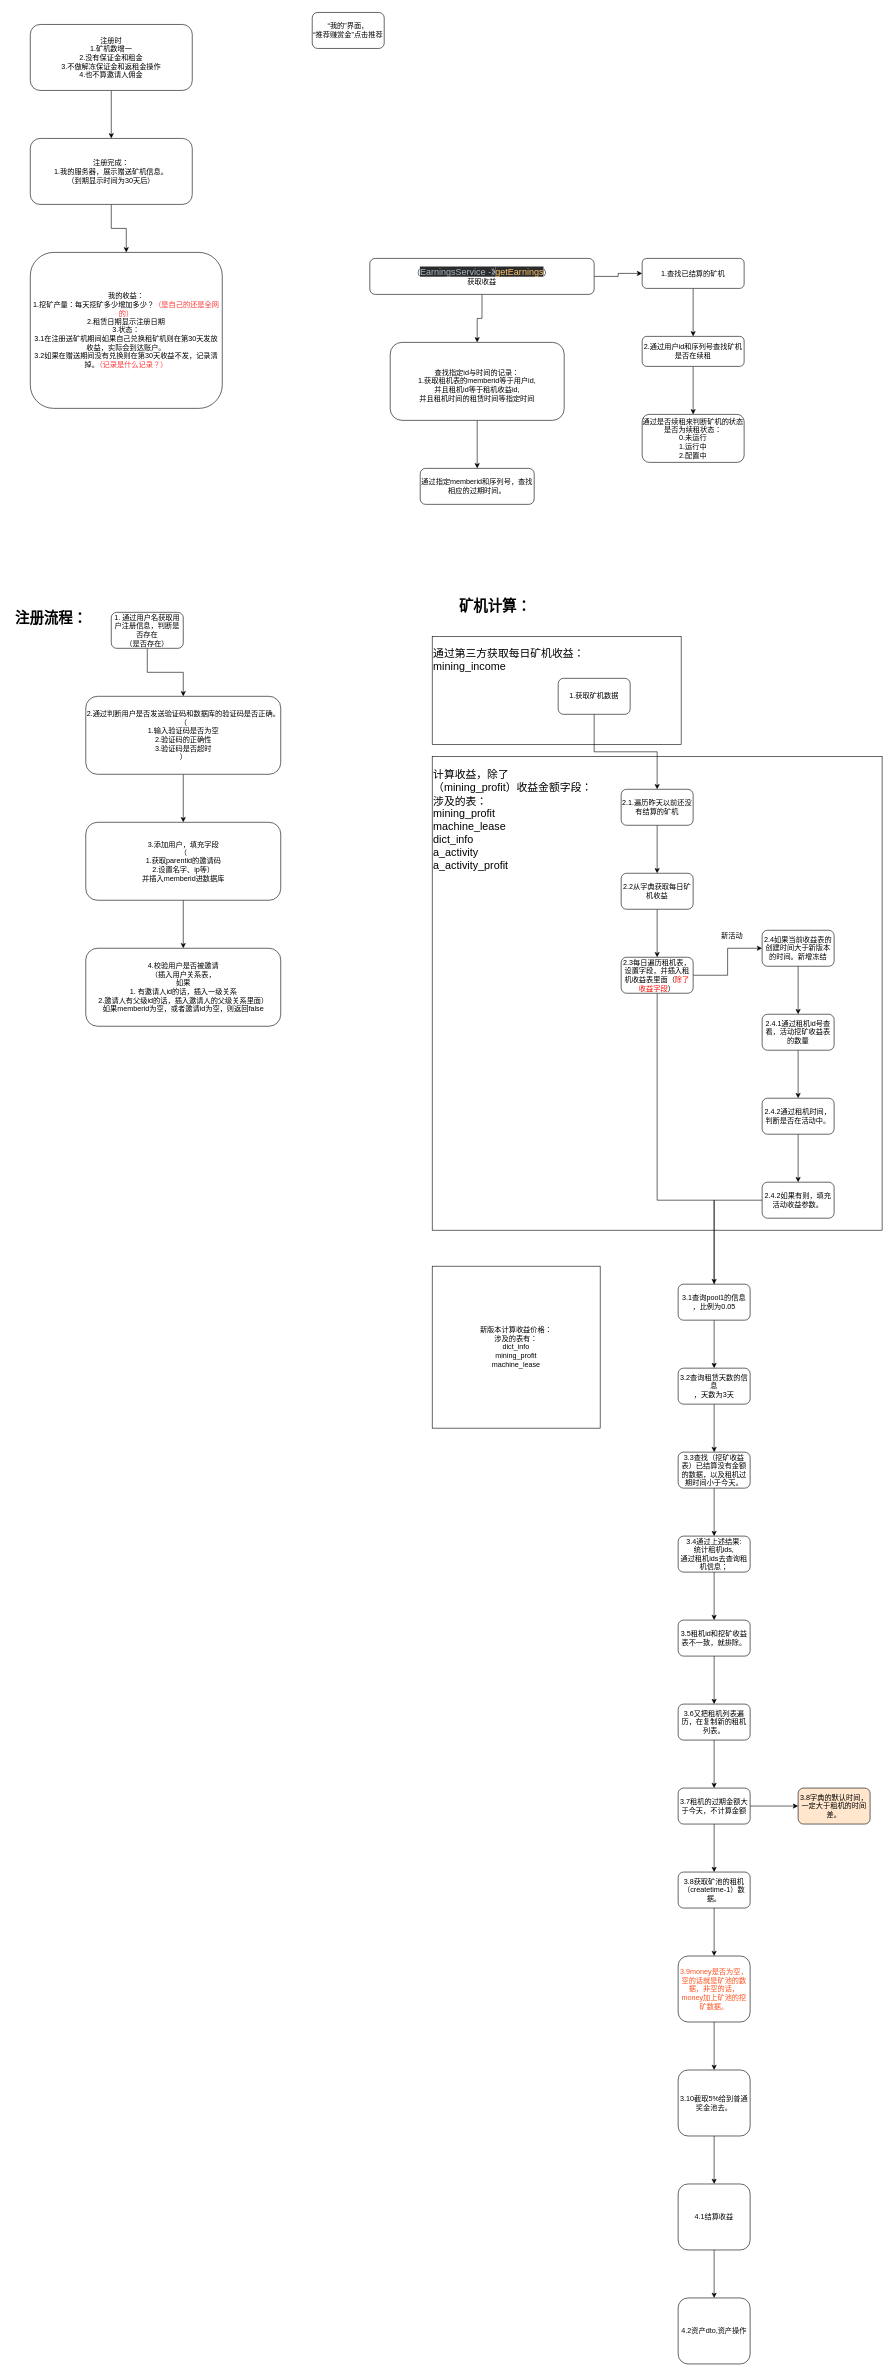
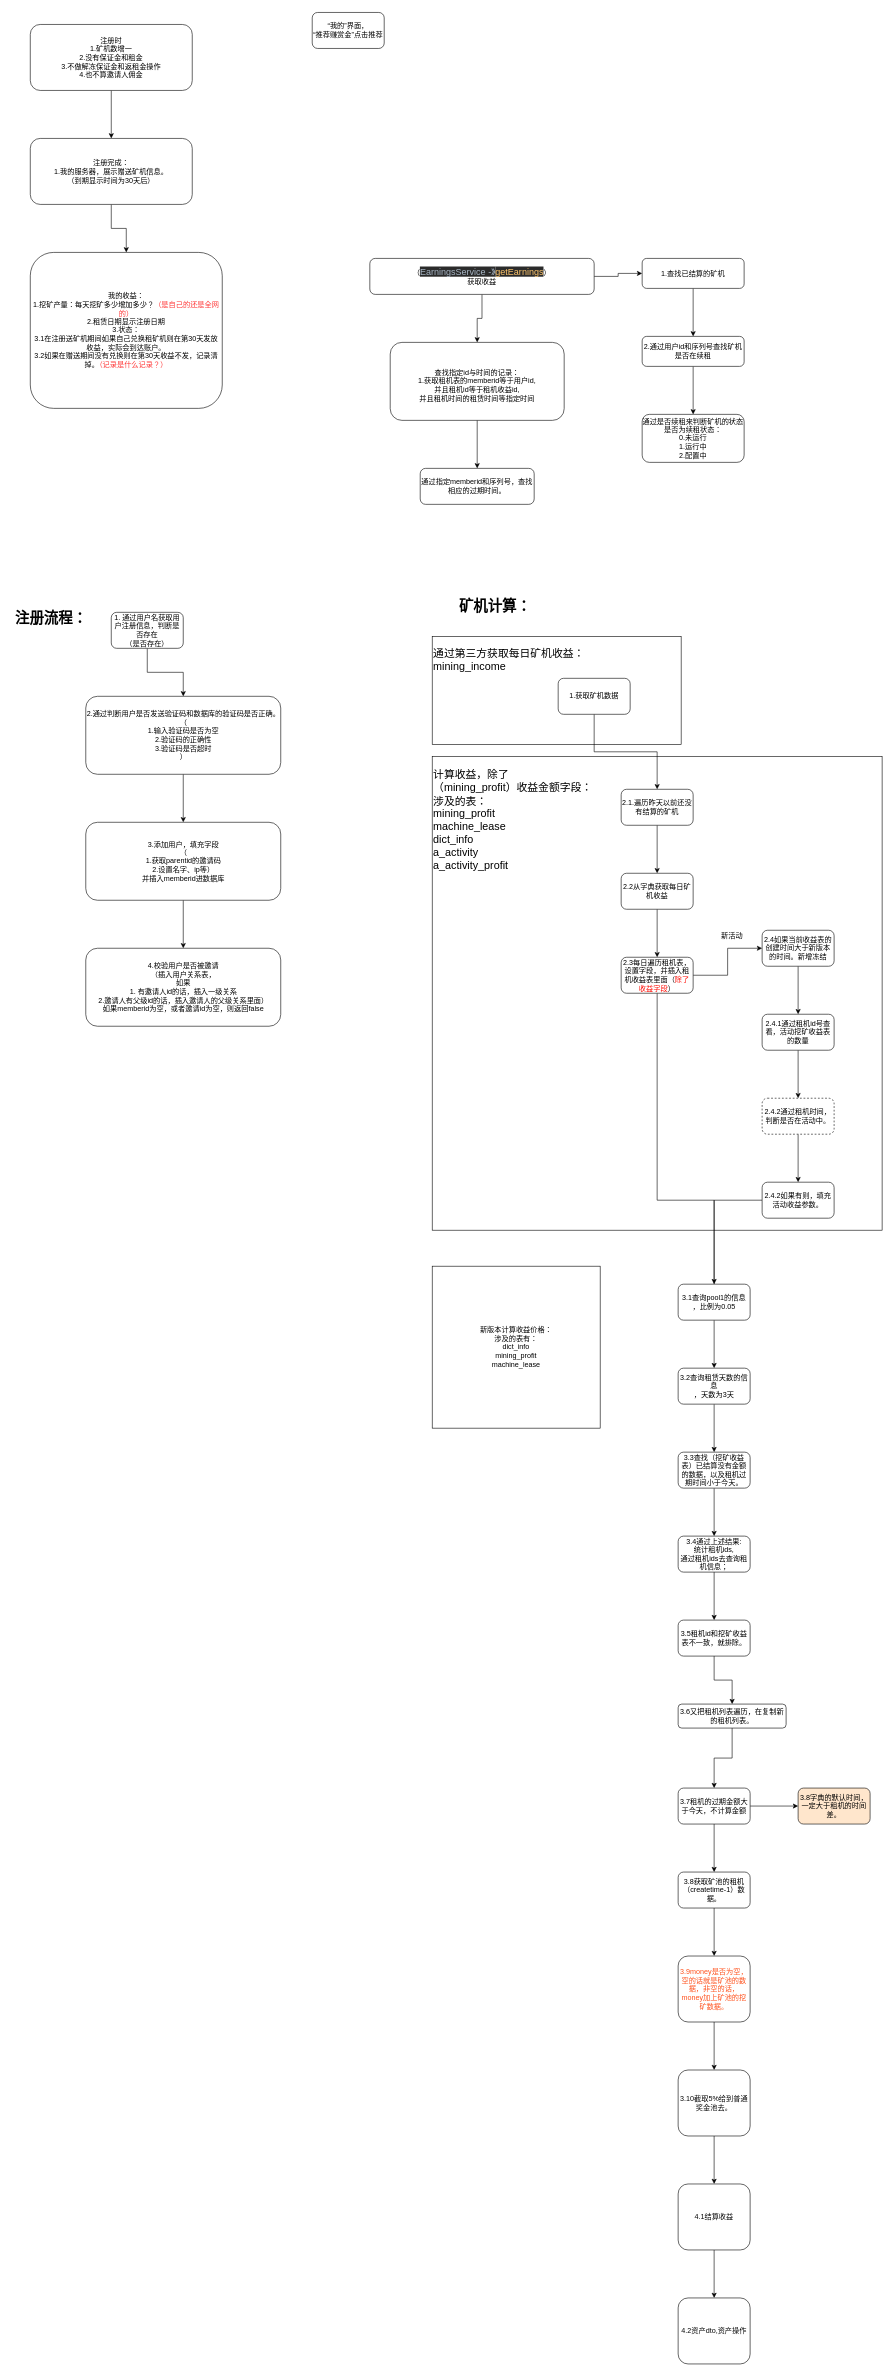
- <mxCell id="43" value="2.4.2通过租机时间，判断是否在活动中。" style="rounded=1;whiteSpace=wrap;html=1;" vertex="1" parent="1"><mxGeometry x="1270" y="1830" width="120" height="60" as="geometry" /></mxCell>
+ <mxCell id="43" value="2.4.2通过租机时间，判断是否在活动中。" style="rounded=1;whiteSpace=wrap;html=1;dashed=1;" vertex="1" parent="1"><mxGeometry x="1270" y="1830" width="120" height="60" as="geometry" /></mxCell>
- <mxCell id="57" value="3.6又把租机列表遍历，在复制新的租机列表。" style="rounded=1;whiteSpace=wrap;html=1;" vertex="1" parent="1"><mxGeometry x="1130" y="2840" width="120" height="60" as="geometry" /></mxCell>
+ <mxCell id="57" value="3.6又把租机列表遍历，在复制新的租机列表。" style="rounded=1;whiteSpace=wrap;html=1;" vertex="1" parent="1"><mxGeometry x="1130" y="2840" width="180" height="40" as="geometry" /></mxCell>
